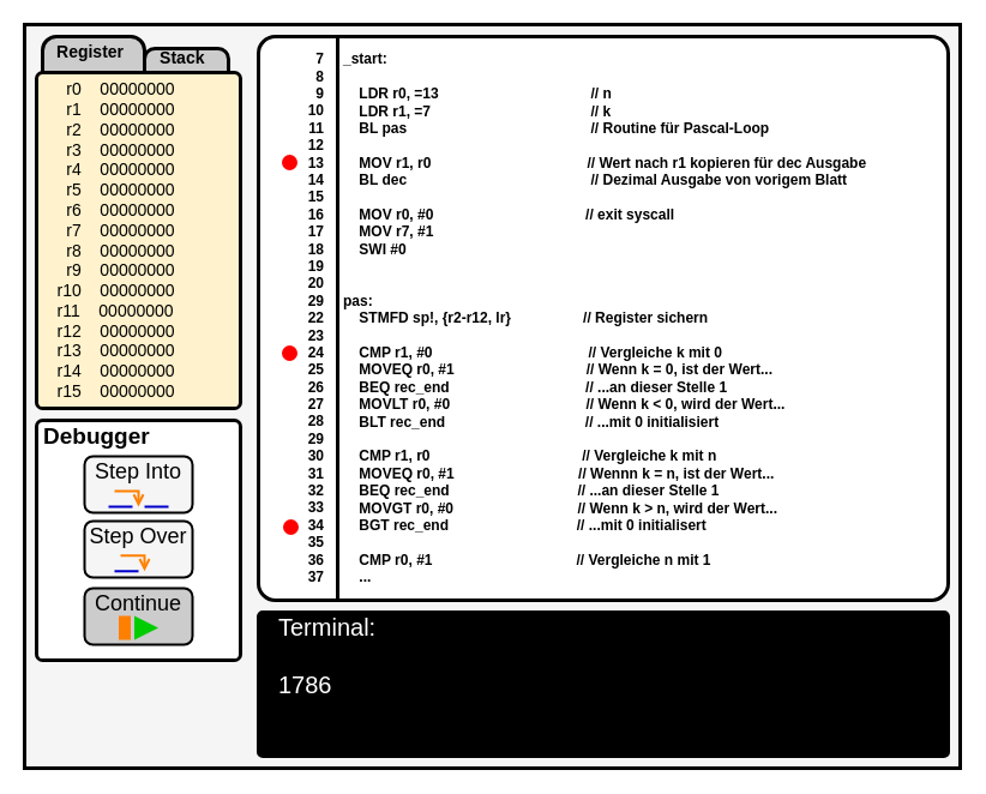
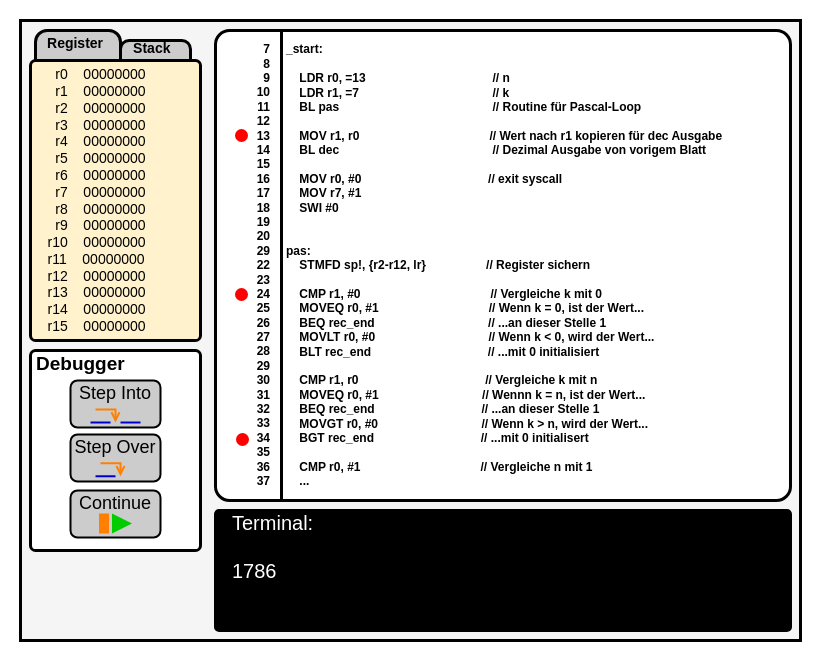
- <mxCell id="15" value="&lt;div align=&quot;center&quot;&gt;&lt;font color=&quot;#000000&quot;&gt;Step Into&lt;/font&gt;&lt;/div&gt;&lt;div align=&quot;center&quot;&gt;&lt;font color=&quot;#000000&quot;&gt;&lt;br&gt;&lt;/font&gt;&lt;/div&gt;" style="rounded=1;whiteSpace=wrap;html=1;strokeWidth=2;fontSize=18;fontColor=#FFFFFF;align=center;fillColor=#f5f5f5;" vertex="1" parent="1"><mxGeometry x="70" y="380" width="90" height="47" as="geometry" /></mxCell>
+ <mxCell id="15" value="&lt;div align=&quot;center&quot;&gt;&lt;font color=&quot;#000000&quot;&gt;Step Into&lt;/font&gt;&lt;/div&gt;&lt;div align=&quot;center&quot;&gt;&lt;font color=&quot;#000000&quot;&gt;&lt;br&gt;&lt;/font&gt;&lt;/div&gt;" style="rounded=1;whiteSpace=wrap;html=1;strokeWidth=2;fontSize=18;fontColor=#FFFFFF;align=center;fillColor=#CCCCCC;" vertex="1" parent="1"><mxGeometry x="70" y="380" width="90" height="47" as="geometry" /></mxCell>
- <mxCell id="19" value="&lt;div align=&quot;center&quot;&gt;&lt;font color=&quot;#000000&quot;&gt;Step Over&lt;br&gt;&lt;/font&gt;&lt;/div&gt;&lt;div align=&quot;center&quot;&gt;&lt;font color=&quot;#000000&quot;&gt;&lt;br&gt;&lt;/font&gt;&lt;/div&gt;" style="rounded=1;whiteSpace=wrap;html=1;strokeWidth=2;fontSize=18;fontColor=#FFFFFF;align=center;fillColor=#f5f5f5;" vertex="1" parent="1"><mxGeometry x="70" y="434" width="90" height="47" as="geometry" /></mxCell>
+ <mxCell id="19" value="&lt;div align=&quot;center&quot;&gt;&lt;font color=&quot;#000000&quot;&gt;Step Over&lt;br&gt;&lt;/font&gt;&lt;/div&gt;&lt;div align=&quot;center&quot;&gt;&lt;font color=&quot;#000000&quot;&gt;&lt;br&gt;&lt;/font&gt;&lt;/div&gt;" style="rounded=1;whiteSpace=wrap;html=1;strokeWidth=2;fontSize=18;fontColor=#FFFFFF;align=center;fillColor=#CCCCCC;" vertex="1" parent="1"><mxGeometry x="70" y="434" width="90" height="47" as="geometry" /></mxCell>
